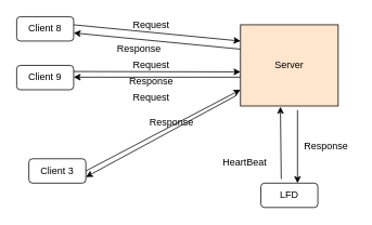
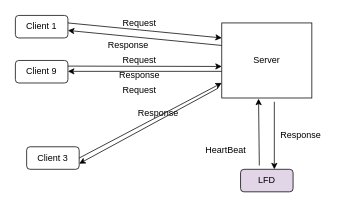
- <mxCell id="2" value="Client 8" style="rounded=1;whiteSpace=wrap;html=1;" vertex="1" parent="1"><mxGeometry x="20" y="20" width="70" height="30" as="geometry" /></mxCell>
+ <mxCell id="2" value="Client 1" style="rounded=1;whiteSpace=wrap;html=1;" vertex="1" parent="1"><mxGeometry x="20" y="20" width="70" height="30" as="geometry" /></mxCell>
- <mxCell id="12" value="Server" style="rounded=0;whiteSpace=wrap;html=1;fillColor=#ffe6cc;" vertex="1" parent="1"><mxGeometry x="295" y="30" width="120" height="100" as="geometry" /></mxCell>
+ <mxCell id="12" value="Server" style="rounded=0;whiteSpace=wrap;html=1;" vertex="1" parent="1"><mxGeometry x="295" y="30" width="120" height="100" as="geometry" /></mxCell>
- <mxCell id="5" value="LFD" style="rounded=1;whiteSpace=wrap;html=1;" vertex="1" parent="1"><mxGeometry x="320" y="225" width="70" height="30" as="geometry" /></mxCell>
+ <mxCell id="5" value="LFD" style="rounded=1;whiteSpace=wrap;html=1;fillColor=#e1d5e7;" vertex="1" parent="1"><mxGeometry x="320" y="225" width="70" height="30" as="geometry" /></mxCell>
